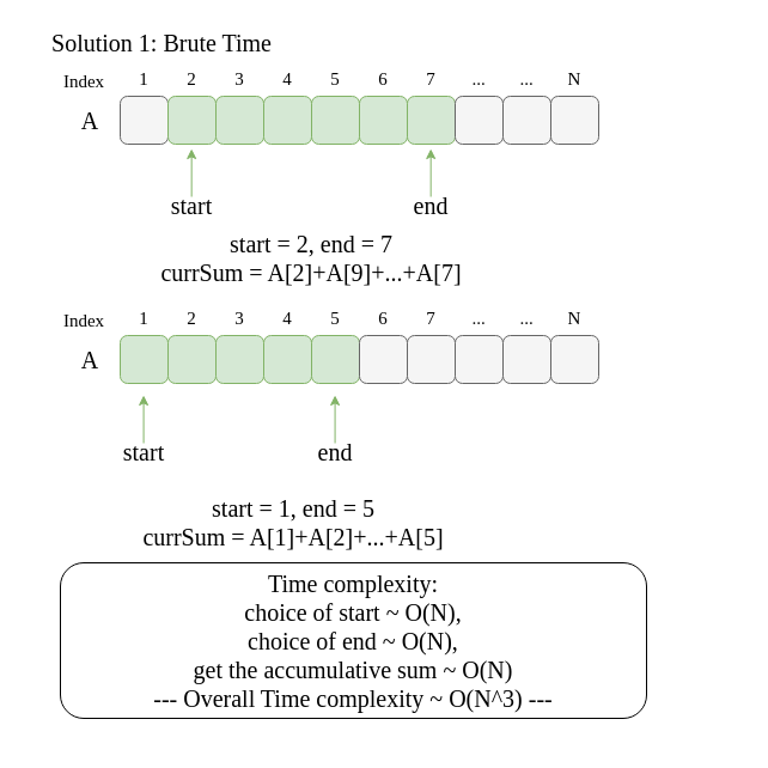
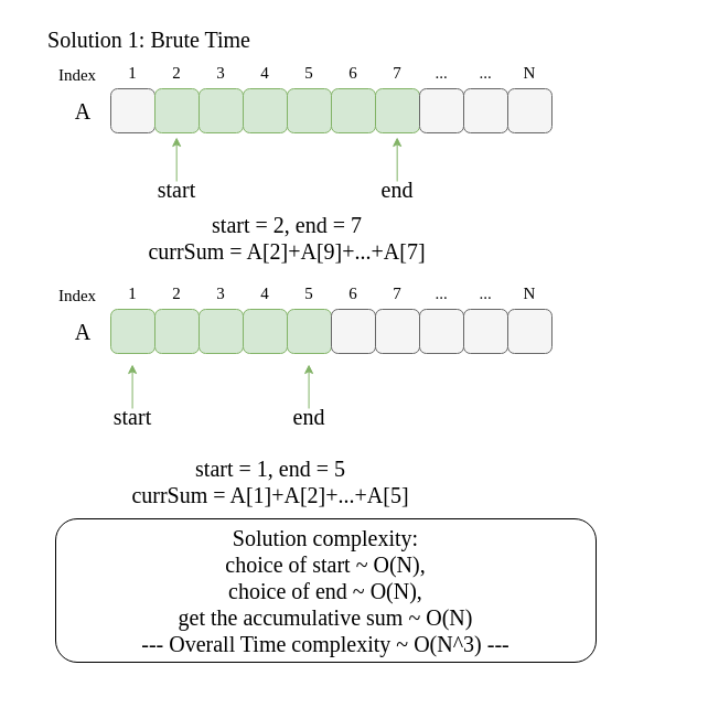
- <mxCell id="25" value="Time complexity:&lt;br&gt;choice of start ~ O(N),&lt;br&gt;choice of end ~ O(N),&lt;br&gt;get the accumulative sum ~ O(N)&lt;br&gt;--- Overall Time complexity ~ O(N^3) ---" style="rounded=1;whiteSpace=wrap;html=1;fontFamily=Comic Sans MS;fontSize=20;fillColor=none;" vertex="1" parent="1"><mxGeometry x="50" y="470" width="490" height="130" as="geometry" /></mxCell>
+ <mxCell id="25" value="Solution complexity:&lt;br&gt;choice of start ~ O(N),&lt;br&gt;choice of end ~ O(N),&lt;br&gt;get the accumulative sum ~ O(N)&lt;br&gt;--- Overall Time complexity ~ O(N^3) ---" style="rounded=1;whiteSpace=wrap;html=1;fontFamily=Comic Sans MS;fontSize=20;fillColor=none;" vertex="1" parent="1"><mxGeometry x="50" y="470" width="490" height="130" as="geometry" /></mxCell>
